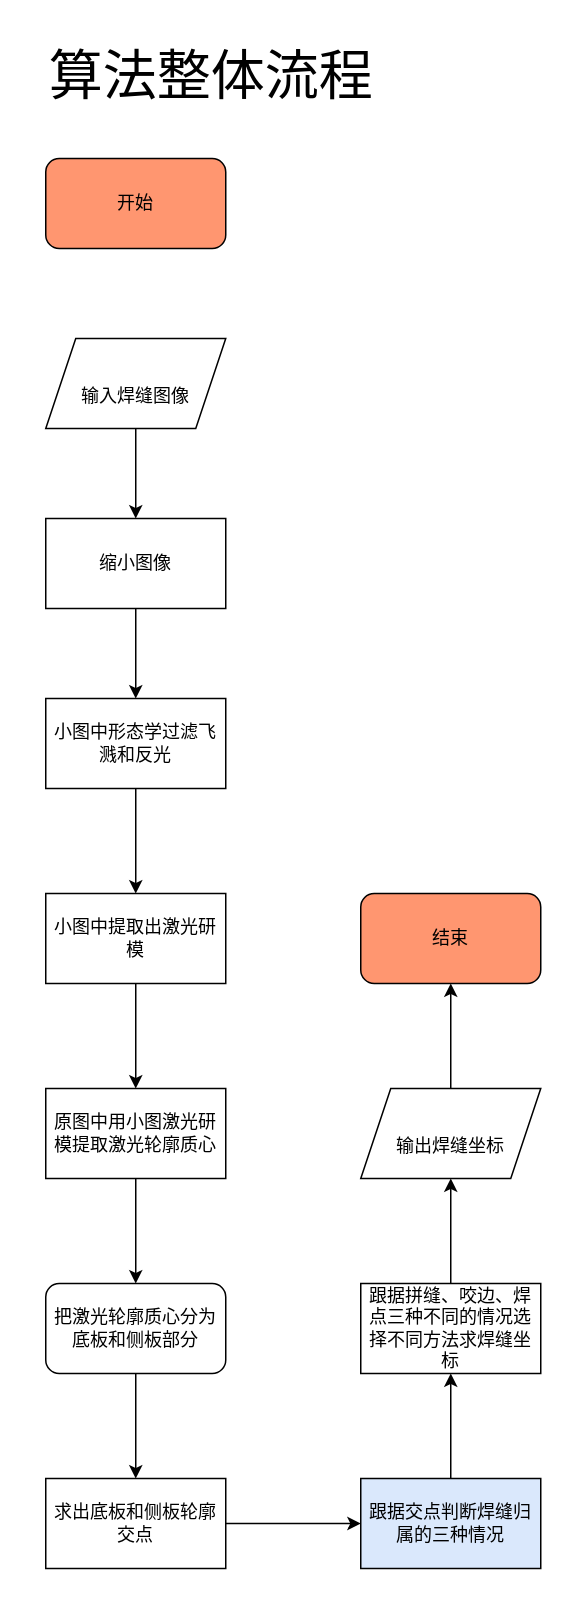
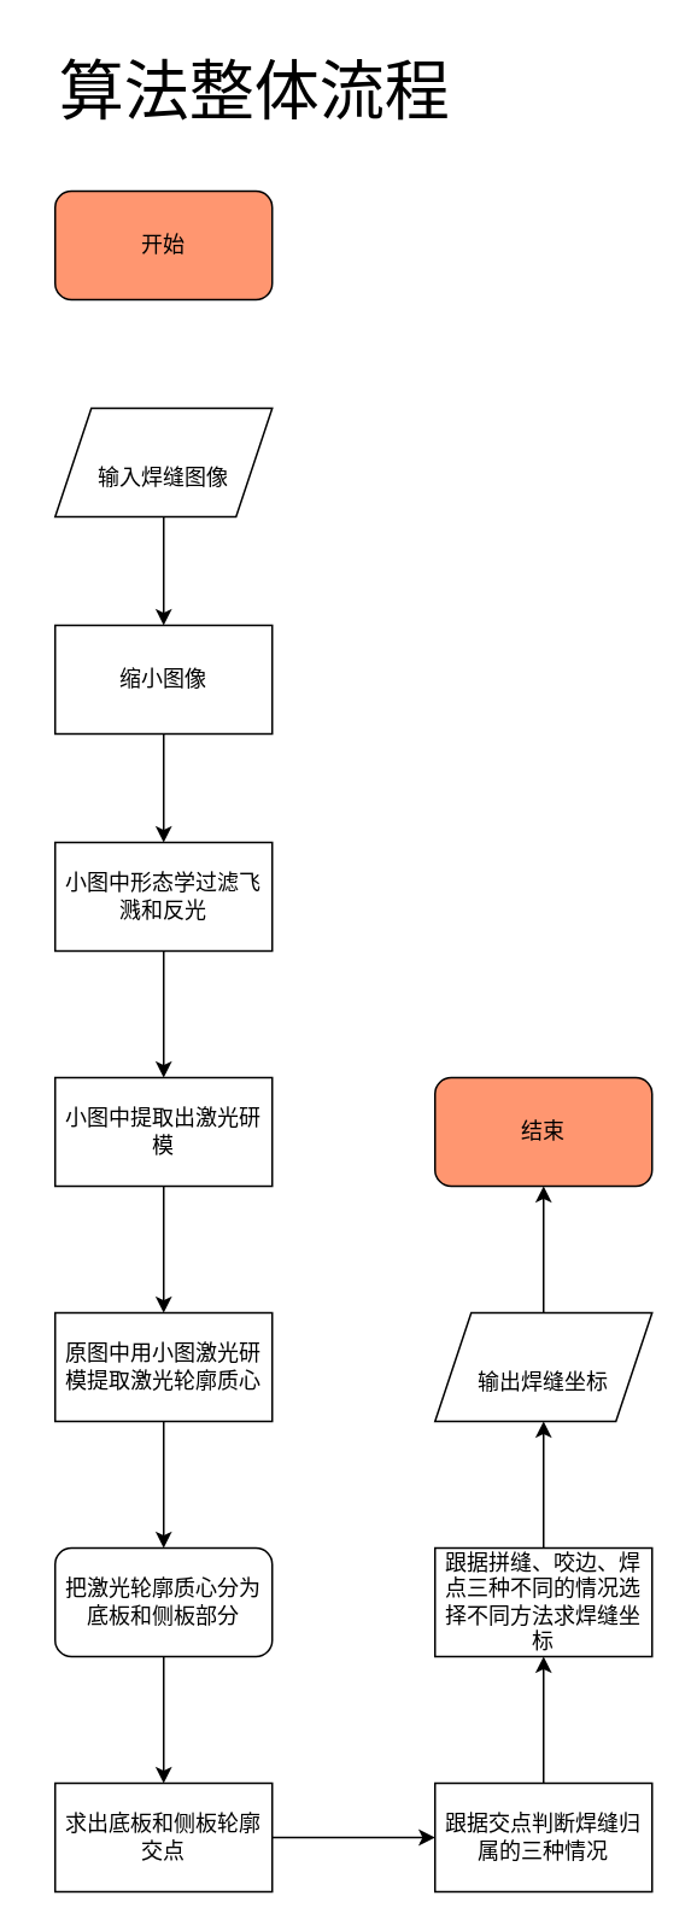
- <mxCell id="19" value="跟据交点判断焊缝归属的三种情况" style="rounded=0;whiteSpace=wrap;html=1;fontSize=12;fillColor=#dae8fc;" vertex="1" parent="1"><mxGeometry x="240" y="985" width="120" height="60" as="geometry" /></mxCell>
+ <mxCell id="19" value="跟据交点判断焊缝归属的三种情况" style="rounded=0;whiteSpace=wrap;html=1;fontSize=12;fillColor=#FFFFFF;" vertex="1" parent="1"><mxGeometry x="240" y="985" width="120" height="60" as="geometry" /></mxCell>
